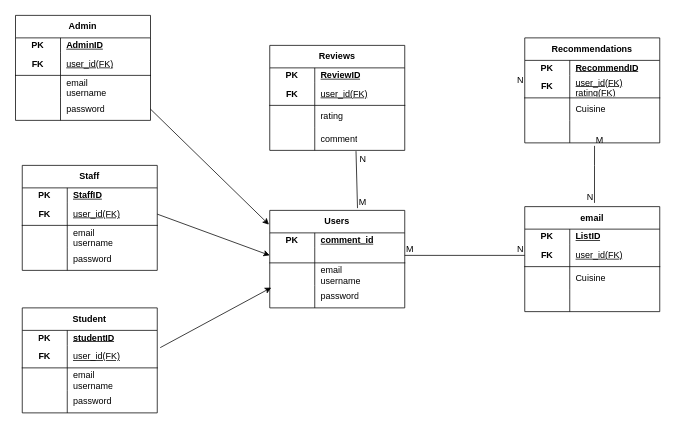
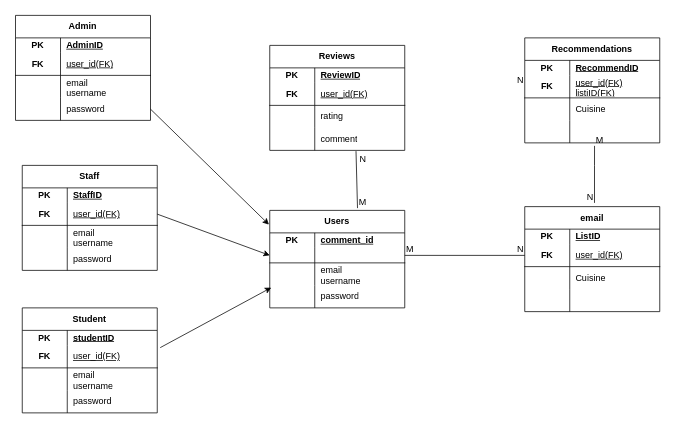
- <mxCell id="76" value="&lt;span style=&quot;font-weight: 400;&quot;&gt;user_id(FK)&lt;/span&gt;&lt;div&gt;&lt;span style=&quot;font-weight: 400;&quot;&gt;rating(FK)&lt;/span&gt;&lt;/div&gt;" style="shape=partialRectangle;connectable=0;fillColor=none;top=0;left=0;bottom=0;right=0;align=left;spacingLeft=6;fontStyle=5;overflow=hidden;html=1;whiteSpace=wrap;" vertex="1" parent="74"><mxGeometry x="60" width="120" height="30" as="geometry"><mxRectangle width="120" height="30" as="alternateBounds" /></mxGeometry></mxCell>
+ <mxCell id="76" value="&lt;span style=&quot;font-weight: 400;&quot;&gt;user_id(FK)&lt;/span&gt;&lt;div&gt;&lt;span style=&quot;font-weight: 400;&quot;&gt;listiID(FK)&lt;/span&gt;&lt;/div&gt;" style="shape=partialRectangle;connectable=0;fillColor=none;top=0;left=0;bottom=0;right=0;align=left;spacingLeft=6;fontStyle=5;overflow=hidden;html=1;whiteSpace=wrap;" vertex="1" parent="74"><mxGeometry x="60" width="120" height="30" as="geometry"><mxRectangle width="120" height="30" as="alternateBounds" /></mxGeometry></mxCell>
